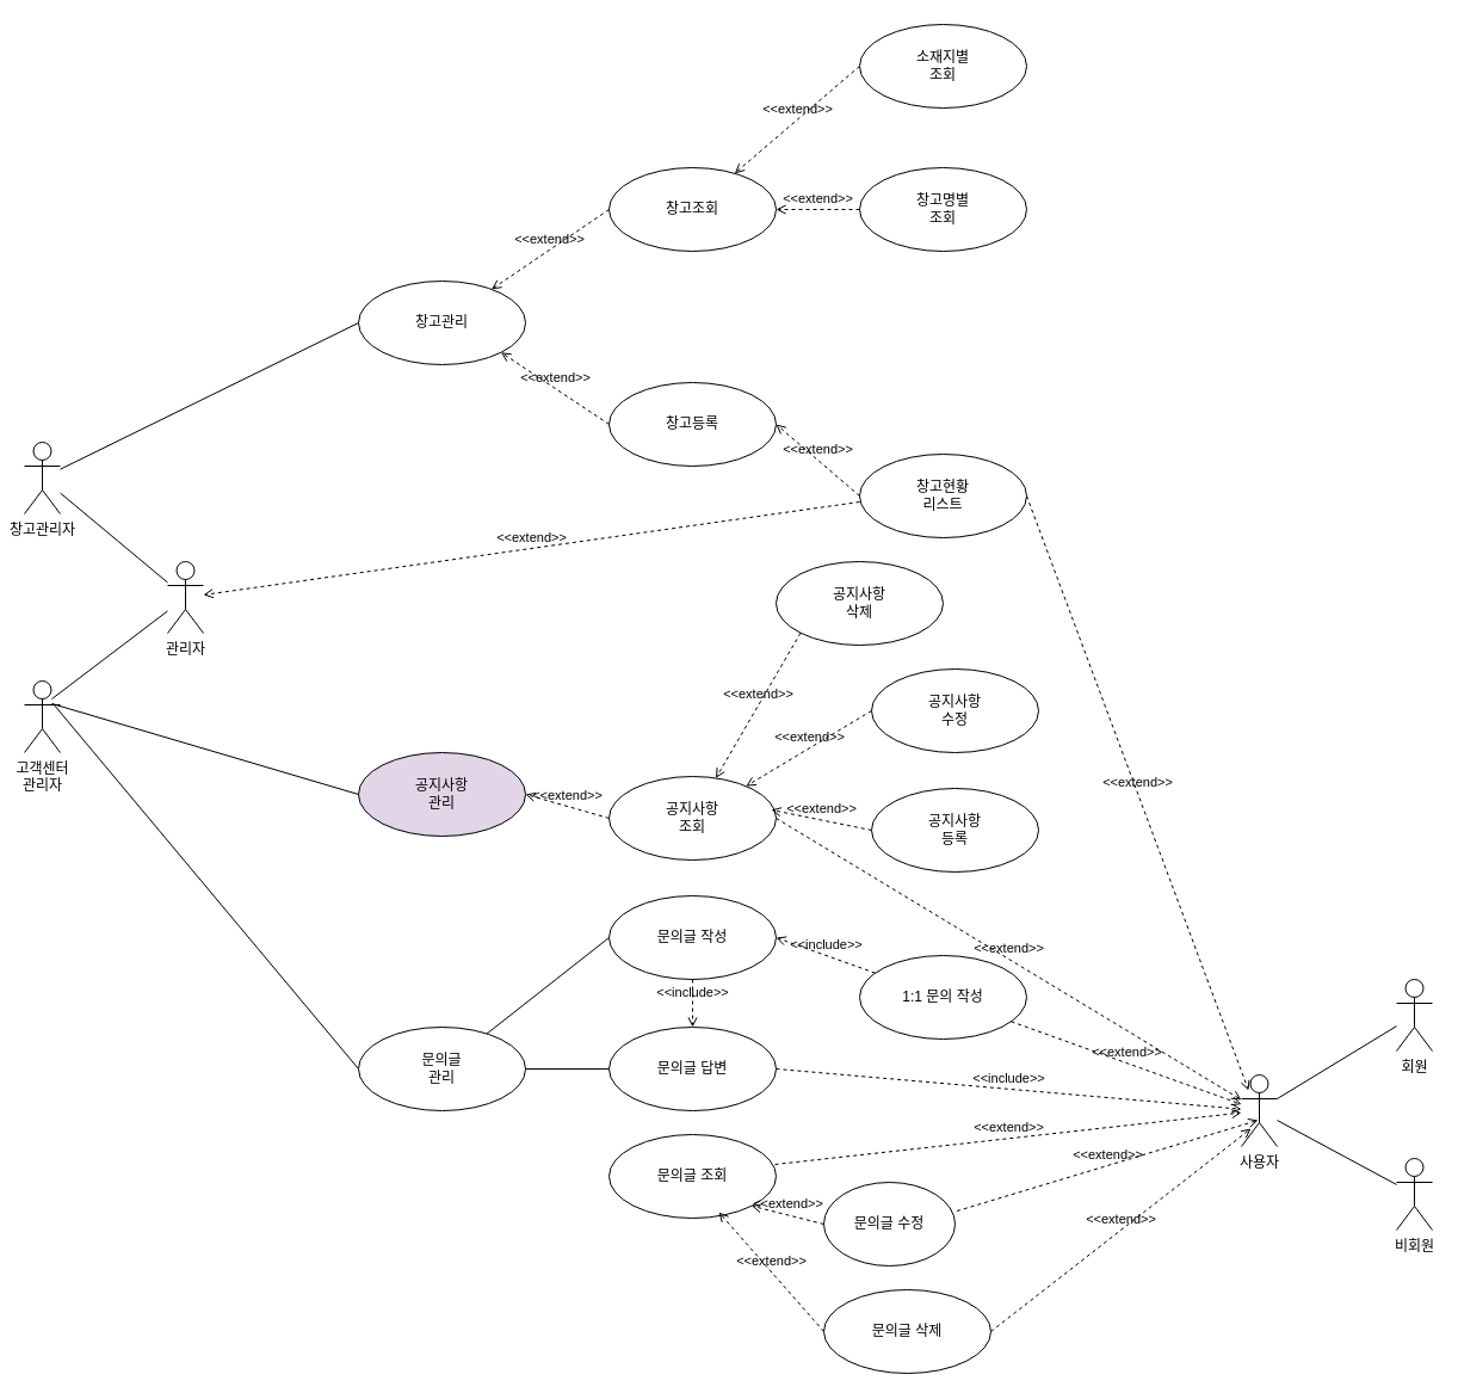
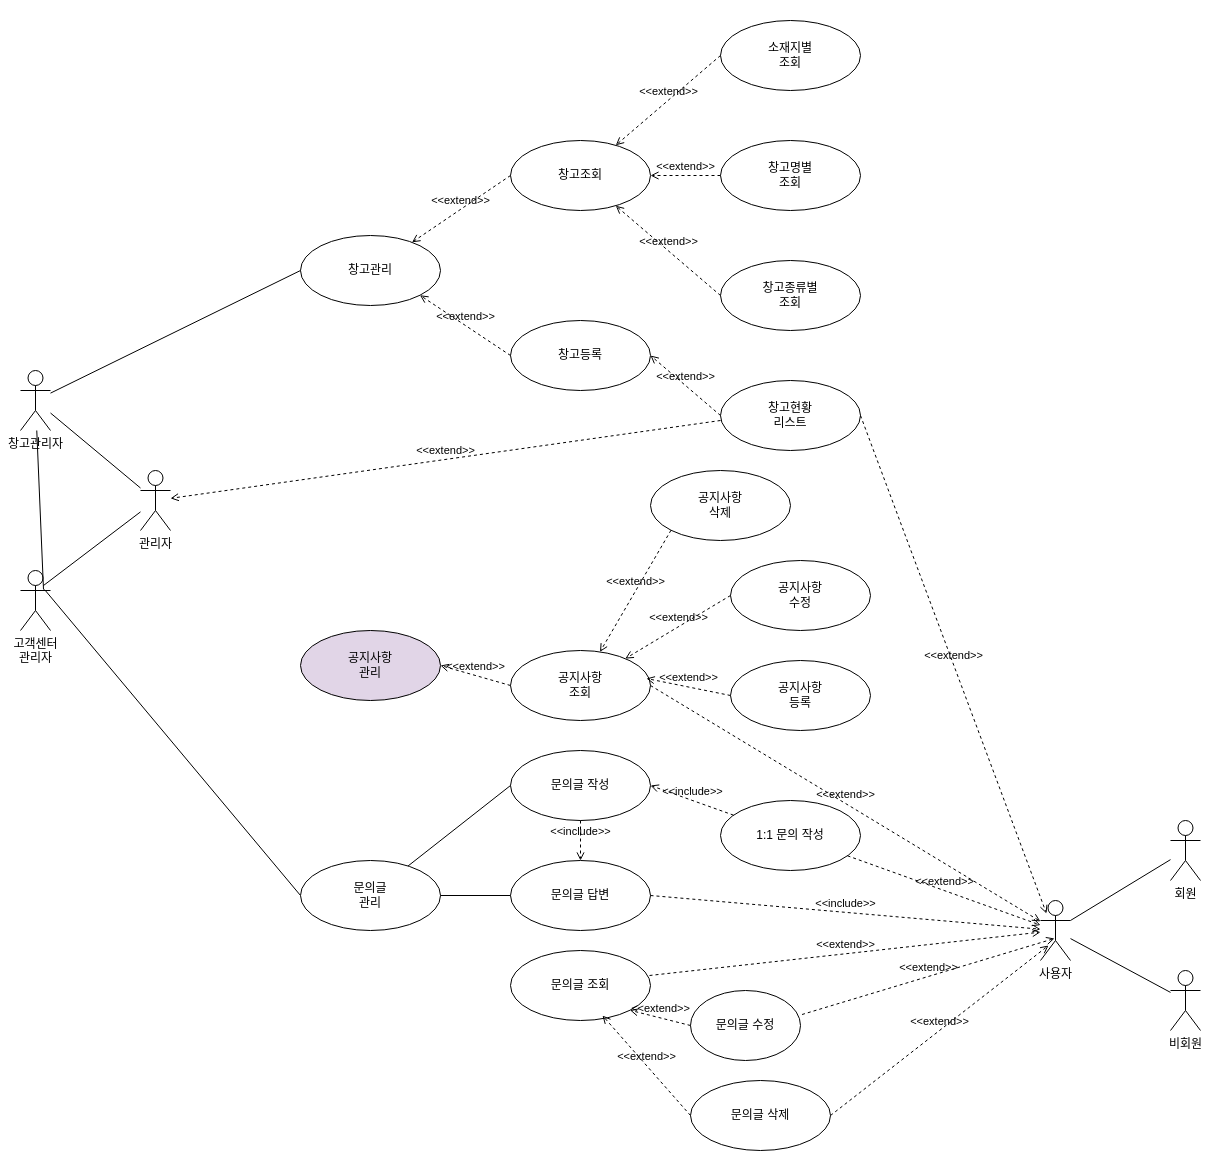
+ <mxCell id="14" value="&amp;lt;&amp;lt;extend&amp;gt;&amp;gt;" style="html=1;verticalAlign=bottom;labelBackgroundColor=none;endArrow=open;endFill=0;dashed=1;rounded=0;exitX=0;exitY=0.5;exitDx=0;exitDy=0;" edge="1" parent="1" source="12" target="7"><mxGeometry width="160" relative="1" as="geometry"><mxPoint x="530" y="195" as="sourcePoint" /><mxPoint x="432" y="262" as="targetPoint" /></mxGeometry></mxCell>
+ <mxCell id="12" value="창고종류별&lt;br&gt;조회" style="ellipse;whiteSpace=wrap;html=1;" vertex="1" parent="1"><mxGeometry x="720" y="260" width="140" height="70" as="geometry" /></mxCell>
- <mxCell id="20" value="" style="endArrow=none;html=1;rounded=0;entryX=0;entryY=0.5;entryDx=0;entryDy=0;exitX=0.767;exitY=0.317;exitDx=0;exitDy=0;exitPerimeter=0;" edge="1" parent="1" source="17" target="3"><mxGeometry width="50" height="50" relative="1" as="geometry"><mxPoint x="180" y="486" as="sourcePoint" /><mxPoint x="310" y="280" as="targetPoint" /></mxGeometry></mxCell>
+ <mxCell id="20" value="" style="endArrow=none;html=1;rounded=0;exitX=0.767;exitY=0.317;exitDx=0;exitDy=0;exitPerimeter=0;" edge="1" parent="1" source="17" target="16"><mxGeometry width="50" height="50" relative="1" as="geometry"><mxPoint x="180" y="486" as="sourcePoint" /><mxPoint x="310" y="280" as="targetPoint" /></mxGeometry></mxCell>
